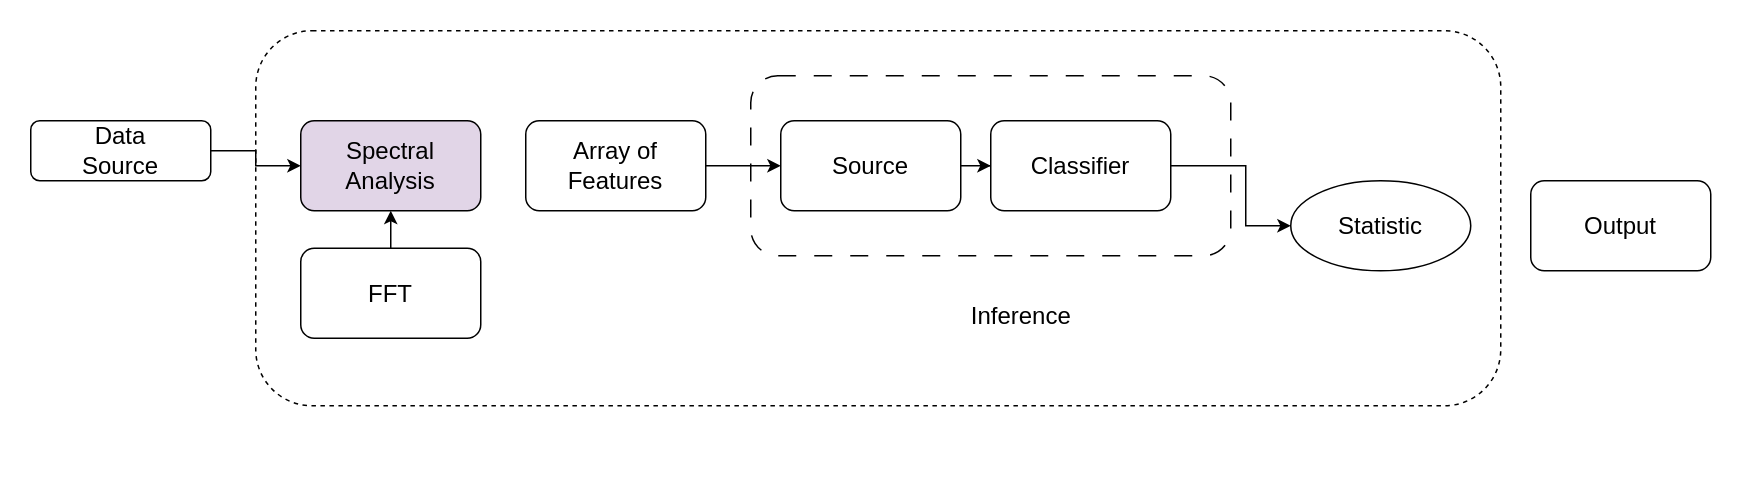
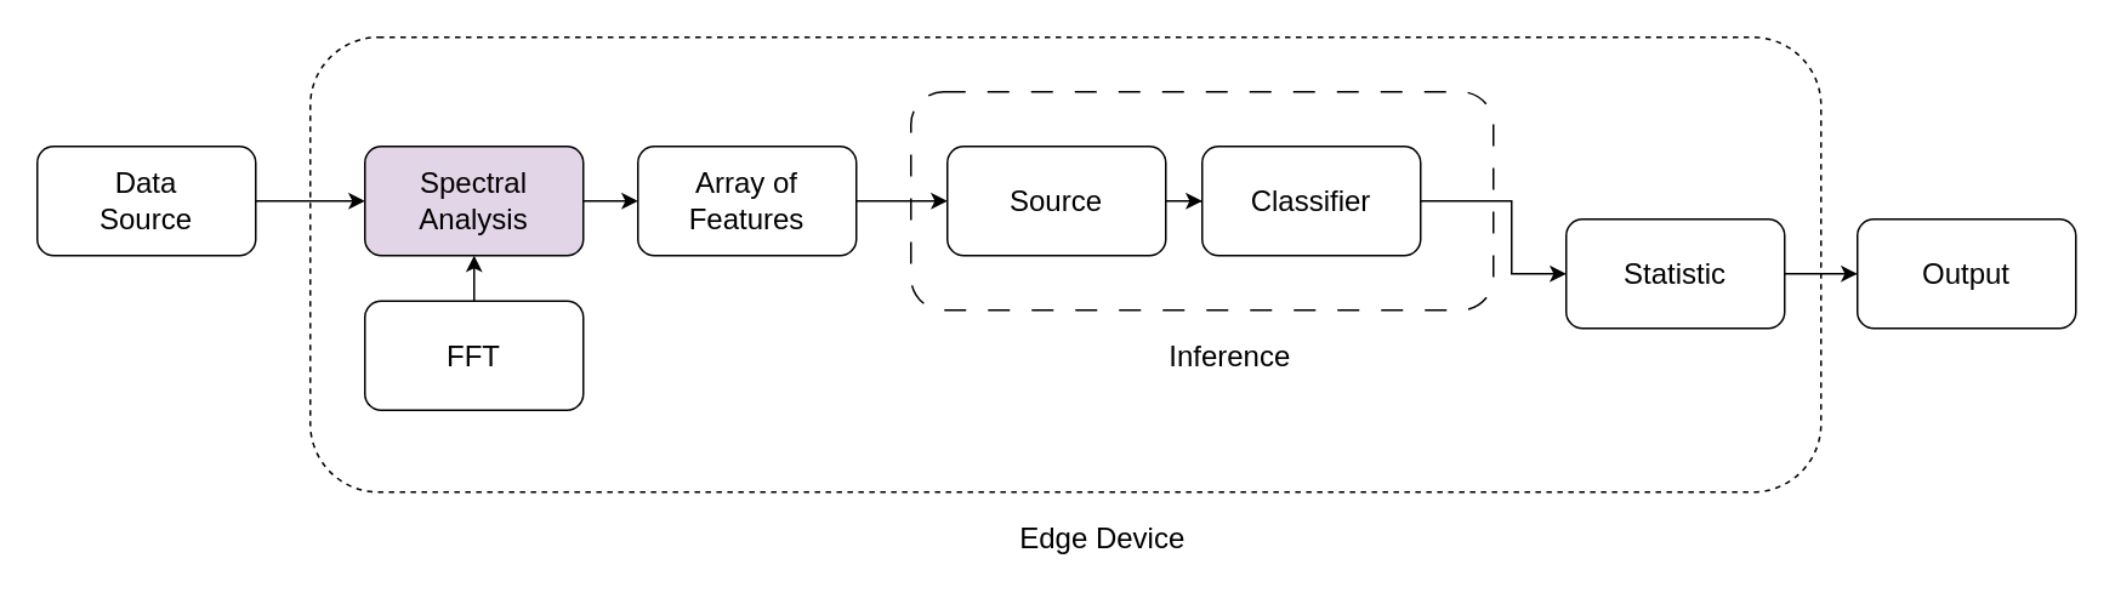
- <mxCell id="5" value="Data&lt;div style=&quot;font-size: 16px;&quot;&gt;Source&lt;/div&gt;" style="rounded=1;whiteSpace=wrap;html=1;fontSize=16;" parent="1" vertex="1"><mxGeometry x="20" y="80" width="120" height="40" as="geometry" /></mxCell>
+ <mxCell id="5" value="Data&lt;div style=&quot;font-size: 16px;&quot;&gt;Source&lt;/div&gt;" style="rounded=1;whiteSpace=wrap;html=1;fontSize=16;" parent="1" vertex="1"><mxGeometry x="20" y="80" width="120" height="60" as="geometry" /></mxCell>
+ <mxCell id="6" value="" style="edgeStyle=orthogonalEdgeStyle;rounded=0;orthogonalLoop=1;jettySize=auto;html=1;fontSize=16;" parent="1" source="7" target="11" edge="1"><mxGeometry relative="1" as="geometry" /></mxCell>
- <mxCell id="18" value="Statistic" style="ellipse;whiteSpace=wrap;html=1;fontSize=16;" parent="1" vertex="1"><mxGeometry x="860" y="120" width="120" height="60" as="geometry" /></mxCell>
+ <mxCell id="18" value="Statistic" style="rounded=1;whiteSpace=wrap;html=1;fontSize=16;" parent="1" vertex="1"><mxGeometry x="860" y="120" width="120" height="60" as="geometry" /></mxCell>
+ <mxCell id="20" style="edgeStyle=orthogonalEdgeStyle;rounded=0;orthogonalLoop=1;jettySize=auto;html=1;entryX=0;entryY=0.5;entryDx=0;entryDy=0;fontSize=16;" parent="1" source="18" target="17" edge="1"><mxGeometry relative="1" as="geometry" /></mxCell>
- <mxCell id="16" value="Inference" style="text;html=1;align=center;verticalAlign=middle;resizable=0;points=[];autosize=1;strokeColor=none;fillColor=none;fontSize=16;" parent="1" vertex="1"><mxGeometry x="635" y="195" width="90" height="30" as="geometry" /></mxCell>
+ <mxCell id="16" value="Inference" style="text;html=1;align=center;verticalAlign=middle;resizable=0;points=[];autosize=1;strokeColor=none;fillColor=none;fontSize=16;" parent="1" vertex="1"><mxGeometry x="630" y="180" width="90" height="30" as="geometry" /></mxCell>
+ <mxCell id="15" value="Edge Device" style="text;html=1;align=center;verticalAlign=middle;resizable=0;points=[];autosize=1;strokeColor=none;fillColor=none;fontSize=16;" parent="1" vertex="1"><mxGeometry x="550" y="280" width="110" height="30" as="geometry" /></mxCell>
